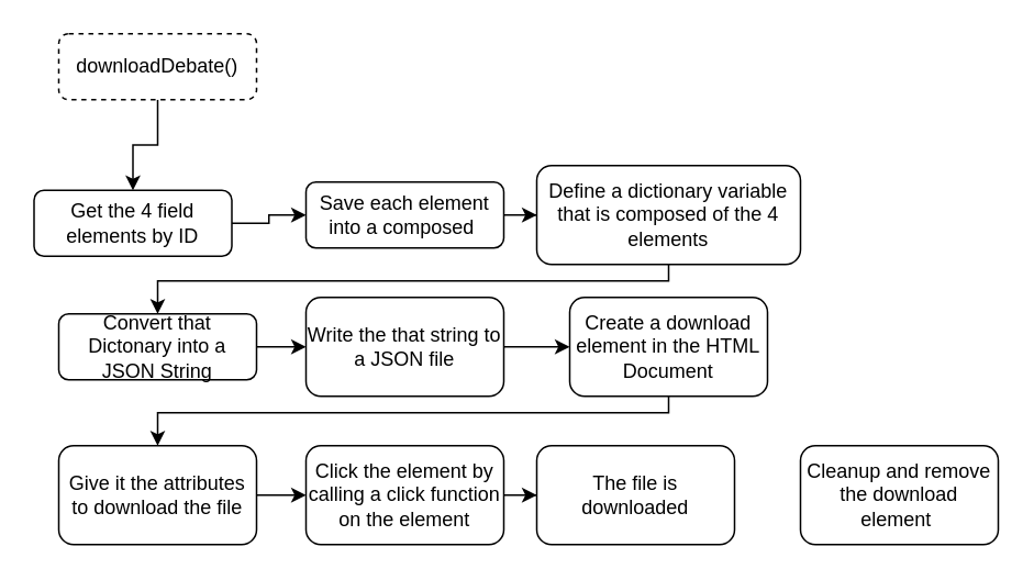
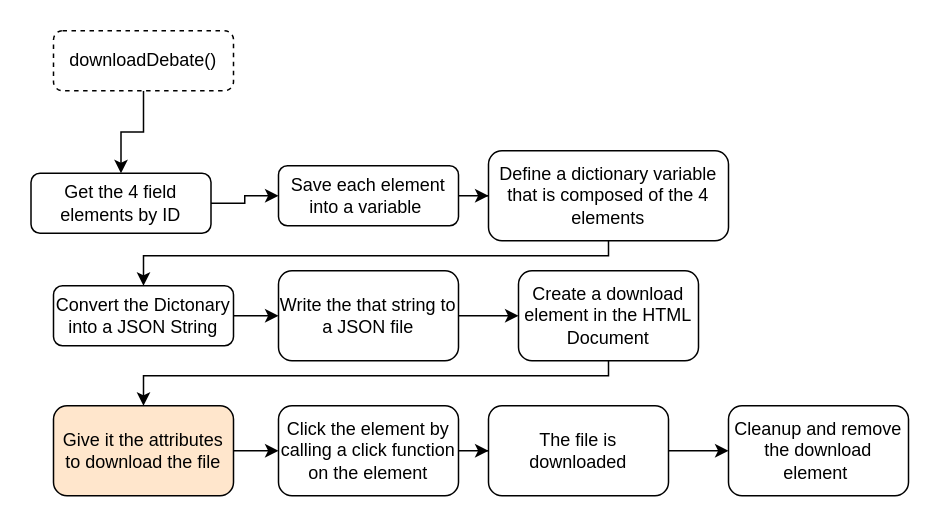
- <mxCell id="5" value="Save each element into a composed&amp;nbsp;" style="rounded=1;whiteSpace=wrap;html=1;fontSize=12;glass=0;strokeWidth=1;shadow=0;" parent="1" vertex="1"><mxGeometry x="185" y="110" width="120" height="40" as="geometry" /></mxCell>
+ <mxCell id="5" value="Save each element into a variable&amp;nbsp;" style="rounded=1;whiteSpace=wrap;html=1;fontSize=12;glass=0;strokeWidth=1;shadow=0;" parent="1" vertex="1"><mxGeometry x="185" y="110" width="120" height="40" as="geometry" /></mxCell>
- <mxCell id="11" value="Convert that Dictonary into a JSON String" style="rounded=1;whiteSpace=wrap;html=1;fontSize=12;glass=0;strokeWidth=1;shadow=0;" parent="1" vertex="1"><mxGeometry x="35" y="190" width="120" height="40" as="geometry" /></mxCell>
+ <mxCell id="11" value="Convert the Dictonary into a JSON String" style="rounded=1;whiteSpace=wrap;html=1;fontSize=12;glass=0;strokeWidth=1;shadow=0;" parent="1" vertex="1"><mxGeometry x="35" y="190" width="120" height="40" as="geometry" /></mxCell>
- <mxCell id="17" value="Give it the attributes to download the file" style="whiteSpace=wrap;html=1;rounded=1;glass=0;strokeWidth=1;shadow=0;" parent="1" vertex="1"><mxGeometry x="35" y="270" width="120" height="60" as="geometry" /></mxCell>
+ <mxCell id="17" value="Give it the attributes to download the file" style="whiteSpace=wrap;html=1;rounded=1;glass=0;strokeWidth=1;shadow=0;fillColor=#ffe6cc;" parent="1" vertex="1"><mxGeometry x="35" y="270" width="120" height="60" as="geometry" /></mxCell>
+ <mxCell id="20" value="" style="edgeStyle=orthogonalEdgeStyle;rounded=0;orthogonalLoop=1;jettySize=auto;html=1;" parent="1" source="21" target="22" edge="1"><mxGeometry relative="1" as="geometry" /></mxCell>
